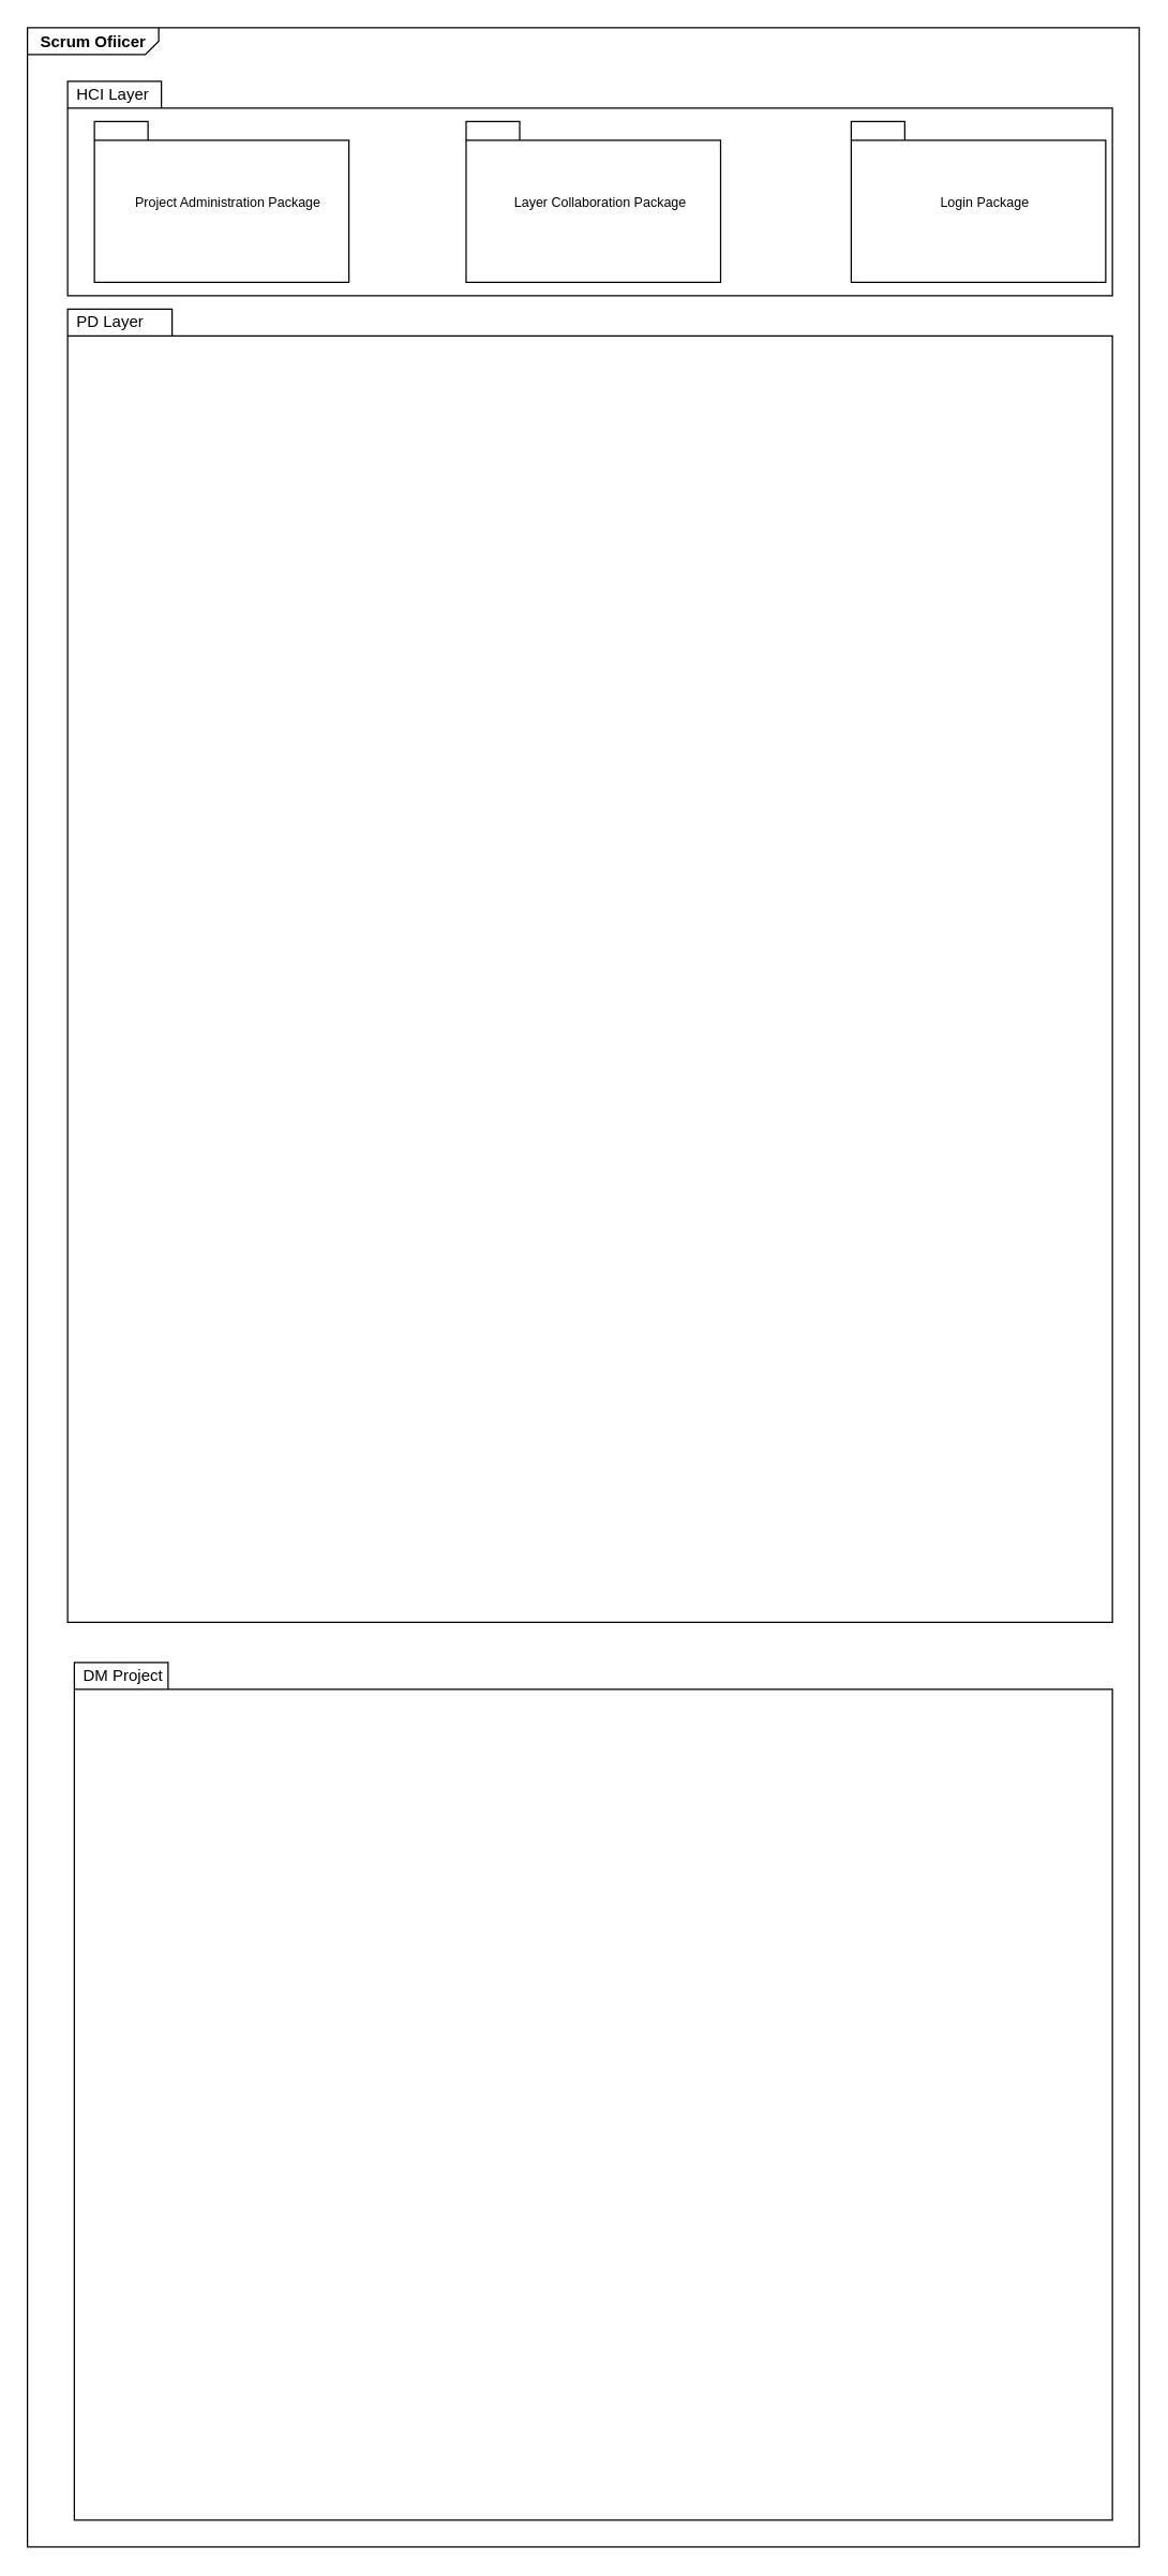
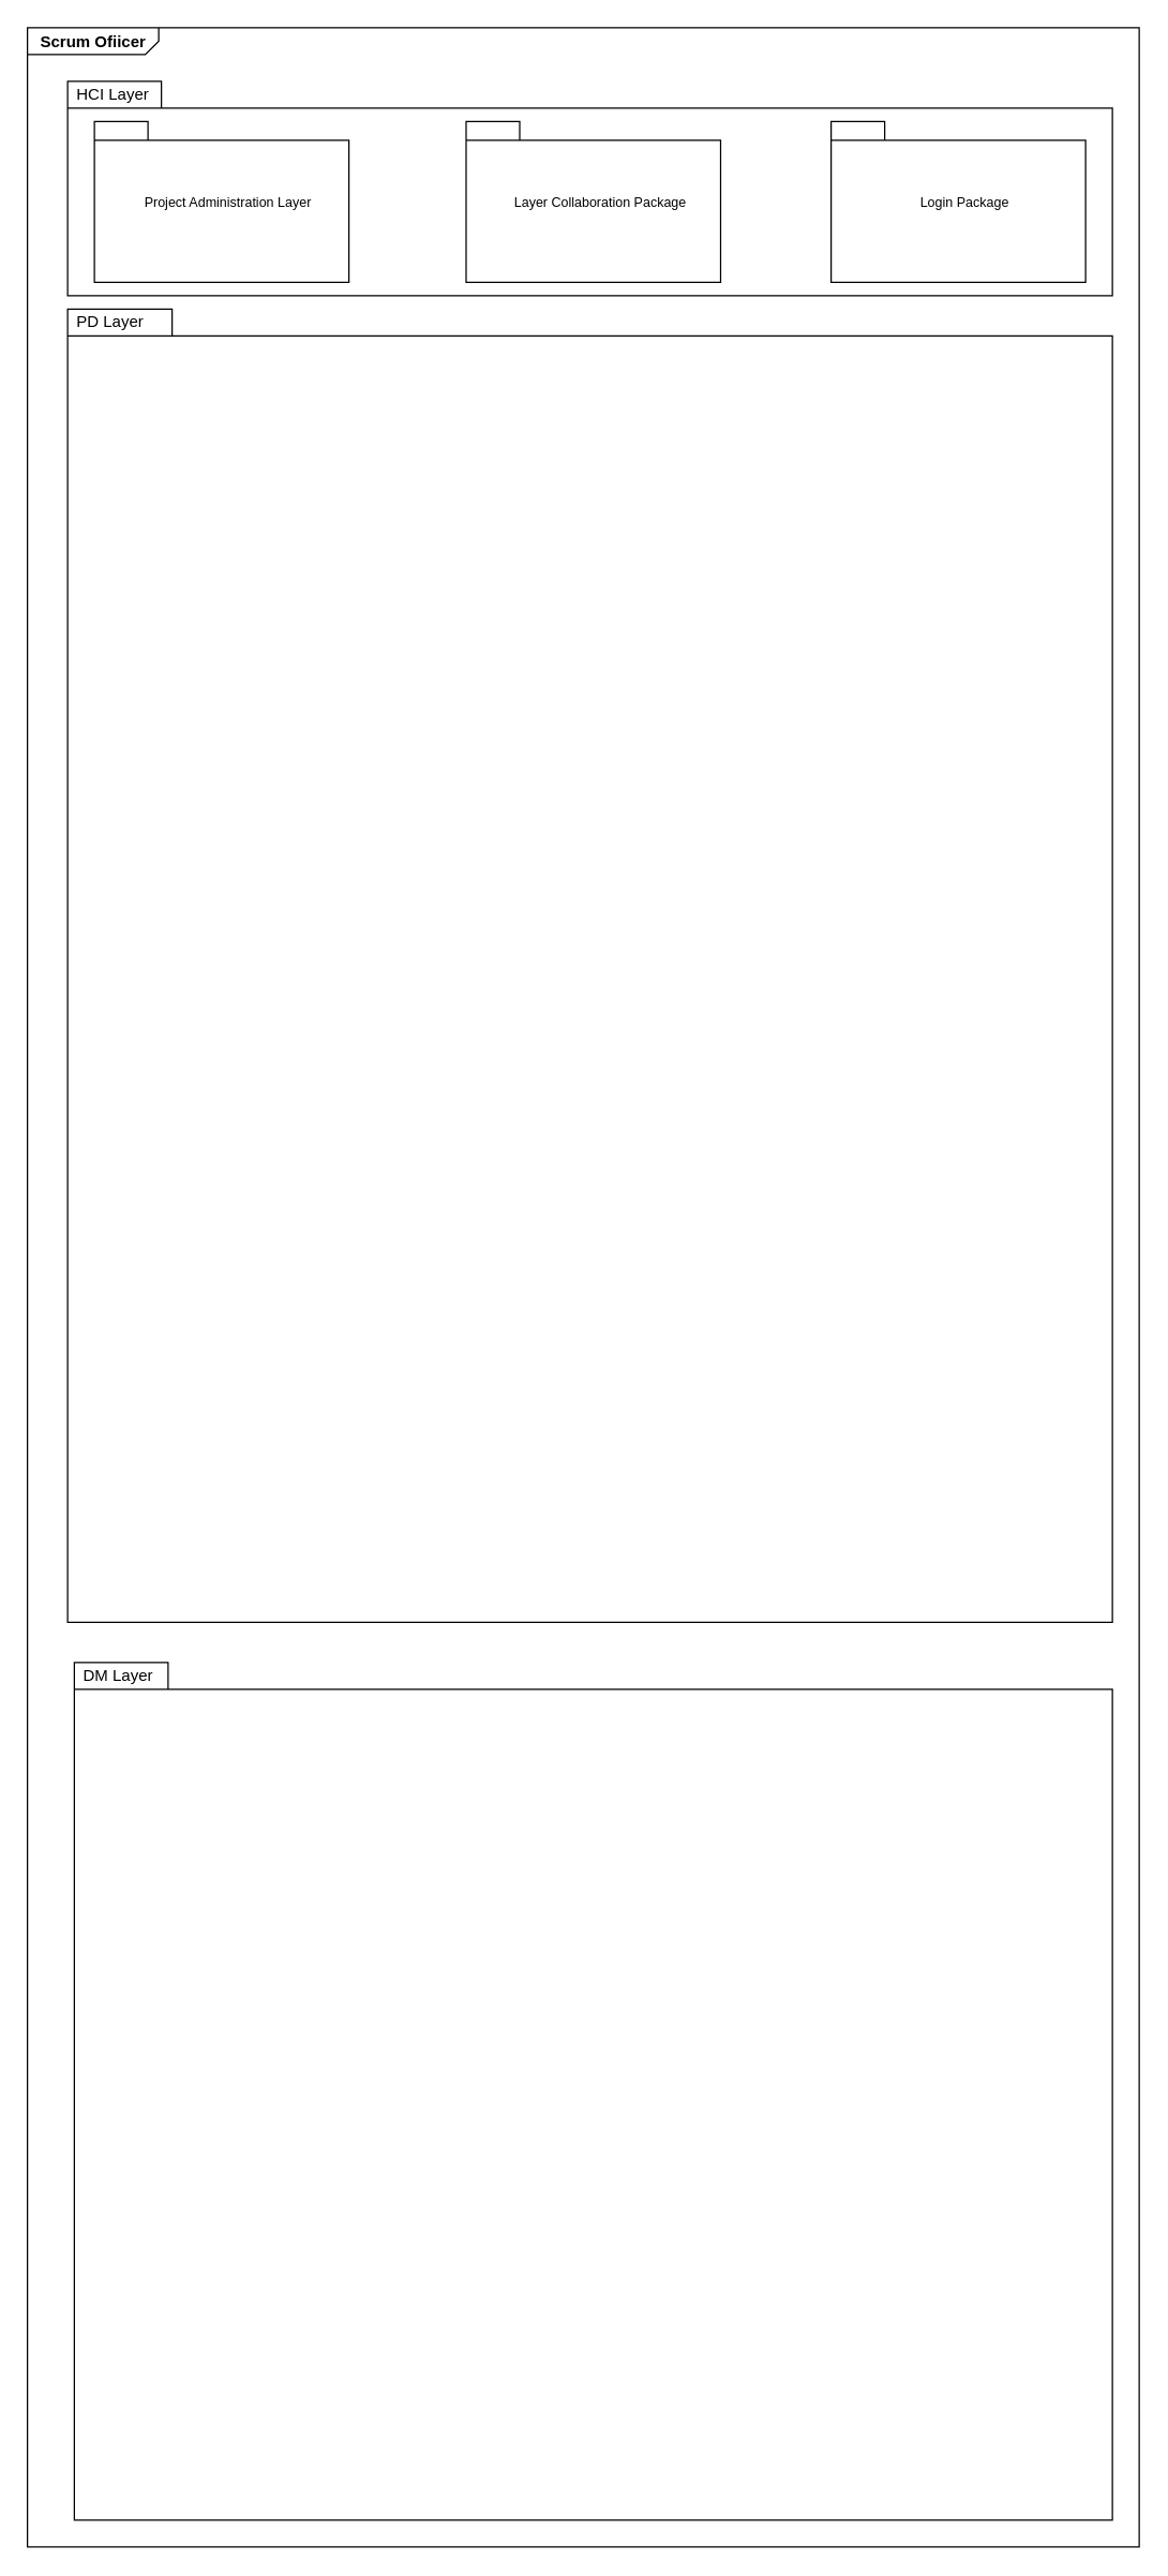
- <mxCell id="6" value="Project Administration Package" style="strokeColor=inherit;fillColor=inherit;gradientColor=inherit;shape=folder;spacingLeft=10;tabWidth=40;tabHeight=14;tabPosition=left;fontSize=10;html=1;whiteSpace=wrap;" vertex="1" parent="2"><mxGeometry x="50" y="70" width="190" height="120" as="geometry" /></mxCell>
+ <mxCell id="6" value="Project Administration Layer" style="strokeColor=inherit;fillColor=inherit;gradientColor=inherit;shape=folder;spacingLeft=10;tabWidth=40;tabHeight=14;tabPosition=left;fontSize=10;html=1;whiteSpace=wrap;" vertex="1" parent="2"><mxGeometry x="50" y="70" width="190" height="120" as="geometry" /></mxCell>
- <mxCell id="8" value="Login Package" style="strokeColor=inherit;fillColor=inherit;gradientColor=inherit;shape=folder;spacingLeft=10;tabWidth=40;tabHeight=14;tabPosition=left;fontSize=10;html=1;whiteSpace=wrap;" vertex="1" parent="2"><mxGeometry x="615" y="70" width="190" height="120" as="geometry" /></mxCell>
+ <mxCell id="8" value="Login Package" style="strokeColor=inherit;fillColor=inherit;gradientColor=inherit;shape=folder;spacingLeft=10;tabWidth=40;tabHeight=14;tabPosition=left;fontSize=10;html=1;whiteSpace=wrap;" vertex="1" parent="2"><mxGeometry x="600" y="70" width="190" height="120" as="geometry" /></mxCell>
- <mxCell id="5" value="DM Project" style="shape=folder;xSize=90;align=left;spacingLeft=10;align=left;verticalAlign=top;spacingLeft=5;spacingTop=-4;tabWidth=70;tabHeight=20;tabPosition=left;html=1;strokeWidth=1;recursiveResize=0;" vertex="1" parent="2"><mxGeometry x="35" y="1220" width="775" height="640" as="geometry" /></mxCell>
+ <mxCell id="5" value="DM Layer" style="shape=folder;xSize=90;align=left;spacingLeft=10;align=left;verticalAlign=top;spacingLeft=5;spacingTop=-4;tabWidth=70;tabHeight=20;tabPosition=left;html=1;strokeWidth=1;recursiveResize=0;" vertex="1" parent="2"><mxGeometry x="35" y="1220" width="775" height="640" as="geometry" /></mxCell>
